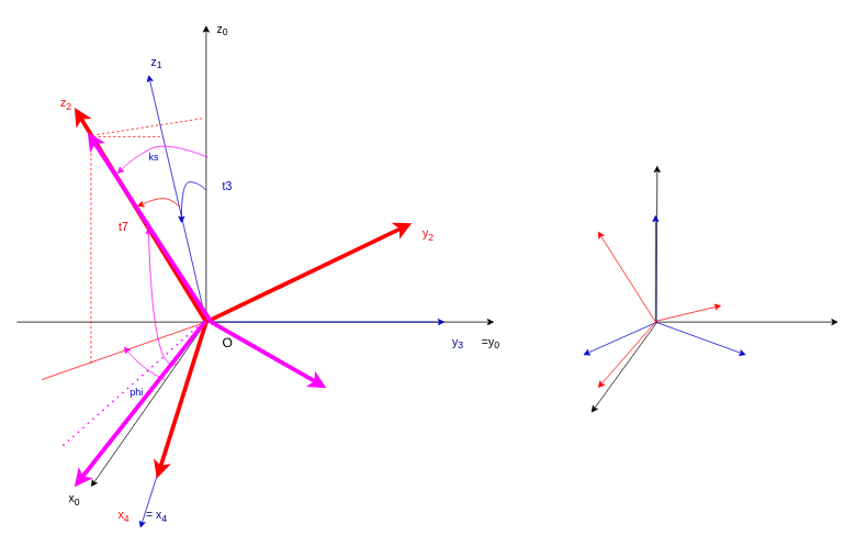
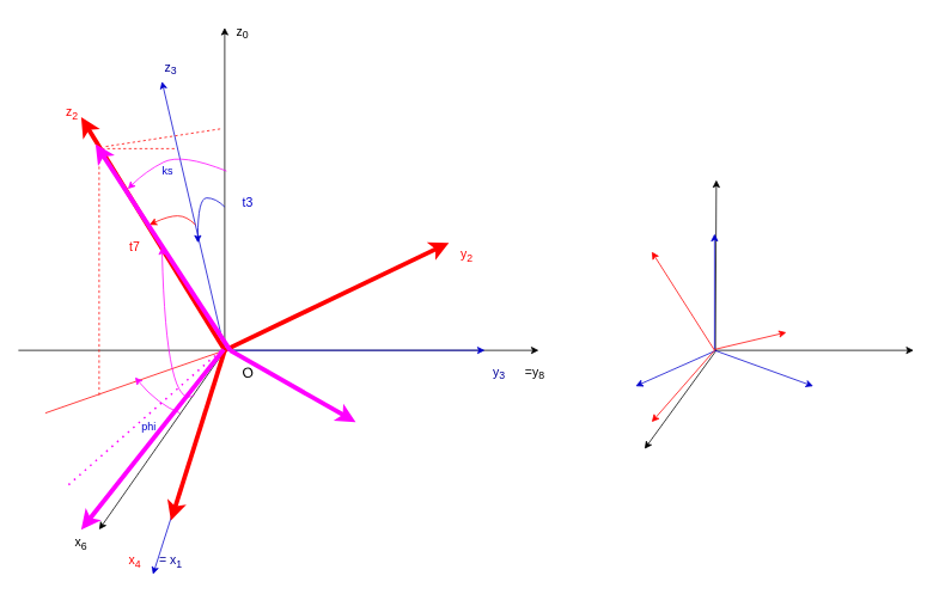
- <mxCell id="12" value="&lt;font color=&quot;#000099&quot;&gt;z&lt;sub&gt;1&lt;/sub&gt;&lt;/font&gt;" style="text;html=1;strokeColor=none;fillColor=none;align=center;verticalAlign=middle;whiteSpace=wrap;rounded=0;fontSize=14;" parent="1" vertex="1"><mxGeometry x="160" y="60" width="60" height="30" as="geometry" /></mxCell>
+ <mxCell id="12" value="&lt;font color=&quot;#000099&quot;&gt;z&lt;sub&gt;3&lt;/sub&gt;&lt;/font&gt;" style="text;html=1;strokeColor=none;fillColor=none;align=center;verticalAlign=middle;whiteSpace=wrap;rounded=0;fontSize=14;" parent="1" vertex="1"><mxGeometry x="160" y="60" width="60" height="30" as="geometry" /></mxCell>
- <mxCell id="7" value="&lt;font style=&quot;font-size: 14px;&quot;&gt;=y&lt;sub&gt;0&lt;/sub&gt;&lt;/font&gt;" style="text;html=1;strokeColor=none;fillColor=none;align=center;verticalAlign=middle;whiteSpace=wrap;rounded=0;" parent="1" vertex="1"><mxGeometry x="566" y="400" width="60" height="30" as="geometry" /></mxCell>
+ <mxCell id="7" value="&lt;font style=&quot;font-size: 14px;&quot;&gt;=y&lt;sub&gt;8&lt;/sub&gt;&lt;/font&gt;" style="text;html=1;strokeColor=none;fillColor=none;align=center;verticalAlign=middle;whiteSpace=wrap;rounded=0;" parent="1" vertex="1"><mxGeometry x="566" y="400" width="60" height="30" as="geometry" /></mxCell>
- <mxCell id="6" value="&lt;font style=&quot;font-size: 14px;&quot;&gt;x&lt;sub&gt;0&lt;/sub&gt;&lt;/font&gt;" style="text;html=1;strokeColor=none;fillColor=none;align=center;verticalAlign=middle;whiteSpace=wrap;rounded=0;" parent="1" vertex="1"><mxGeometry x="60" y="590" width="60" height="30" as="geometry" /></mxCell>
+ <mxCell id="6" value="&lt;font style=&quot;font-size: 14px;&quot;&gt;x&lt;sub&gt;6&lt;/sub&gt;&lt;/font&gt;" style="text;html=1;strokeColor=none;fillColor=none;align=center;verticalAlign=middle;whiteSpace=wrap;rounded=0;" parent="1" vertex="1"><mxGeometry x="60" y="590" width="60" height="30" as="geometry" /></mxCell>
- <mxCell id="13" value="&lt;font color=&quot;#000099&quot;&gt;= x&lt;sub&gt;4&lt;/sub&gt;&lt;/font&gt;" style="text;html=1;strokeColor=none;fillColor=none;align=center;verticalAlign=middle;whiteSpace=wrap;rounded=0;fontSize=14;" parent="1" vertex="1"><mxGeometry x="160" y="610" width="60" height="30" as="geometry" /></mxCell>
+ <mxCell id="13" value="&lt;font color=&quot;#000099&quot;&gt;= x&lt;sub&gt;1&lt;/sub&gt;&lt;/font&gt;" style="text;html=1;strokeColor=none;fillColor=none;align=center;verticalAlign=middle;whiteSpace=wrap;rounded=0;fontSize=14;" parent="1" vertex="1"><mxGeometry x="160" y="610" width="60" height="30" as="geometry" /></mxCell>
